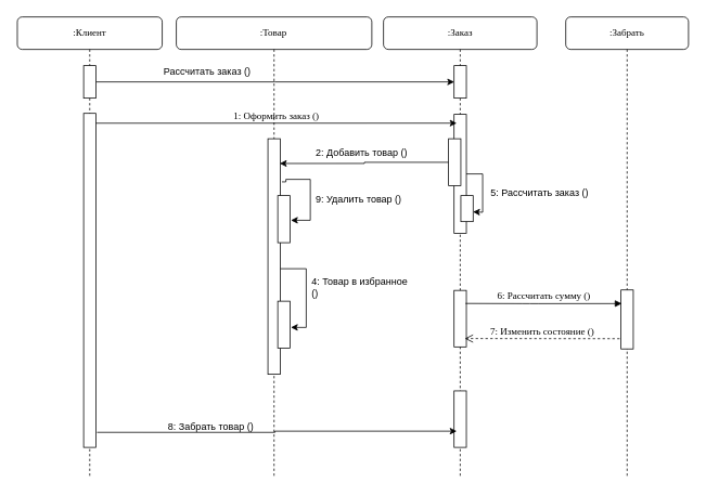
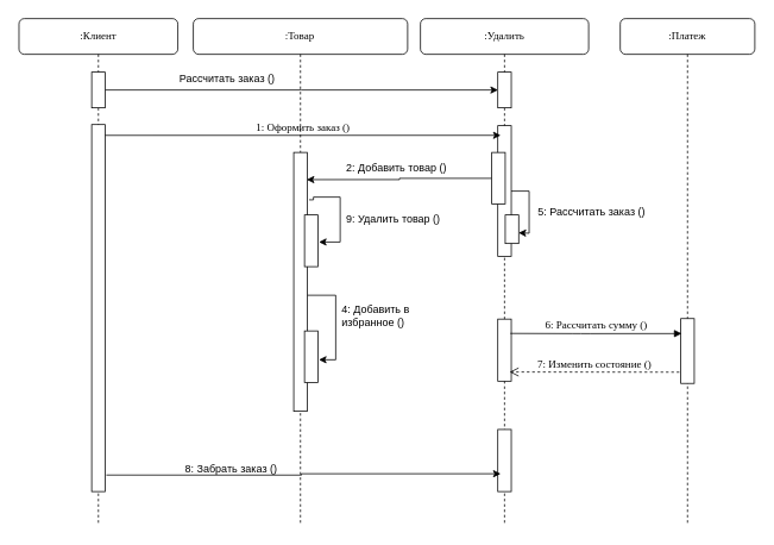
- <mxCell id="3" value=":Заказ" style="shape=umlLifeline;perimeter=lifelinePerimeter;whiteSpace=wrap;html=1;container=1;collapsible=0;recursiveResize=0;outlineConnect=0;rounded=1;shadow=0;comic=0;labelBackgroundColor=none;strokeWidth=1;fontFamily=Verdana;fontSize=12;align=center;" parent="2" vertex="1"><mxGeometry x="440.001" width="188.654" height="568" as="geometry" /></mxCell>
+ <mxCell id="3" value=":Удалить" style="shape=umlLifeline;perimeter=lifelinePerimeter;whiteSpace=wrap;html=1;container=1;collapsible=0;recursiveResize=0;outlineConnect=0;rounded=1;shadow=0;comic=0;labelBackgroundColor=none;strokeWidth=1;fontFamily=Verdana;fontSize=12;align=center;" parent="2" vertex="1"><mxGeometry x="440.001" width="188.654" height="568" as="geometry" /></mxCell>
- <mxCell id="8" value=":Забрать" style="shape=umlLifeline;perimeter=lifelinePerimeter;whiteSpace=wrap;html=1;container=1;collapsible=0;recursiveResize=0;outlineConnect=0;rounded=1;shadow=0;comic=0;labelBackgroundColor=none;strokeWidth=1;fontFamily=Verdana;fontSize=12;align=center;" parent="2" vertex="1"><mxGeometry x="664.075" width="150.925" height="568" as="geometry" /></mxCell>
+ <mxCell id="8" value=":Платеж" style="shape=umlLifeline;perimeter=lifelinePerimeter;whiteSpace=wrap;html=1;container=1;collapsible=0;recursiveResize=0;outlineConnect=0;rounded=1;shadow=0;comic=0;labelBackgroundColor=none;strokeWidth=1;fontFamily=Verdana;fontSize=12;align=center;" parent="2" vertex="1"><mxGeometry x="664.075" width="150.925" height="568" as="geometry" /></mxCell>
- <mxCell id="23" value="4: Товар в избранное ()" style="text;strokeColor=none;align=left;fillColor=none;html=1;verticalAlign=middle;whiteSpace=wrap;rounded=0;" vertex="1" parent="2"><mxGeometry x="350" y="315.22" width="130" height="34.78" as="geometry" /></mxCell>
+ <mxCell id="23" value="4: Добавить в избранное ()" style="text;strokeColor=none;align=left;fillColor=none;html=1;verticalAlign=middle;whiteSpace=wrap;rounded=0;" vertex="1" parent="2"><mxGeometry x="350" y="315.22" width="130" height="34.78" as="geometry" /></mxCell>
- <mxCell id="33" value="8: Забрать товар ()" style="text;strokeColor=none;align=center;fillColor=none;html=1;verticalAlign=middle;whiteSpace=wrap;rounded=0;" vertex="1" parent="2"><mxGeometry x="167.92" y="490" width="120" height="30" as="geometry" /></mxCell>
+ <mxCell id="33" value="8: Забрать заказ ()" style="text;strokeColor=none;align=center;fillColor=none;html=1;verticalAlign=middle;whiteSpace=wrap;rounded=0;" vertex="1" parent="2"><mxGeometry x="167.92" y="490" width="120" height="30" as="geometry" /></mxCell>
